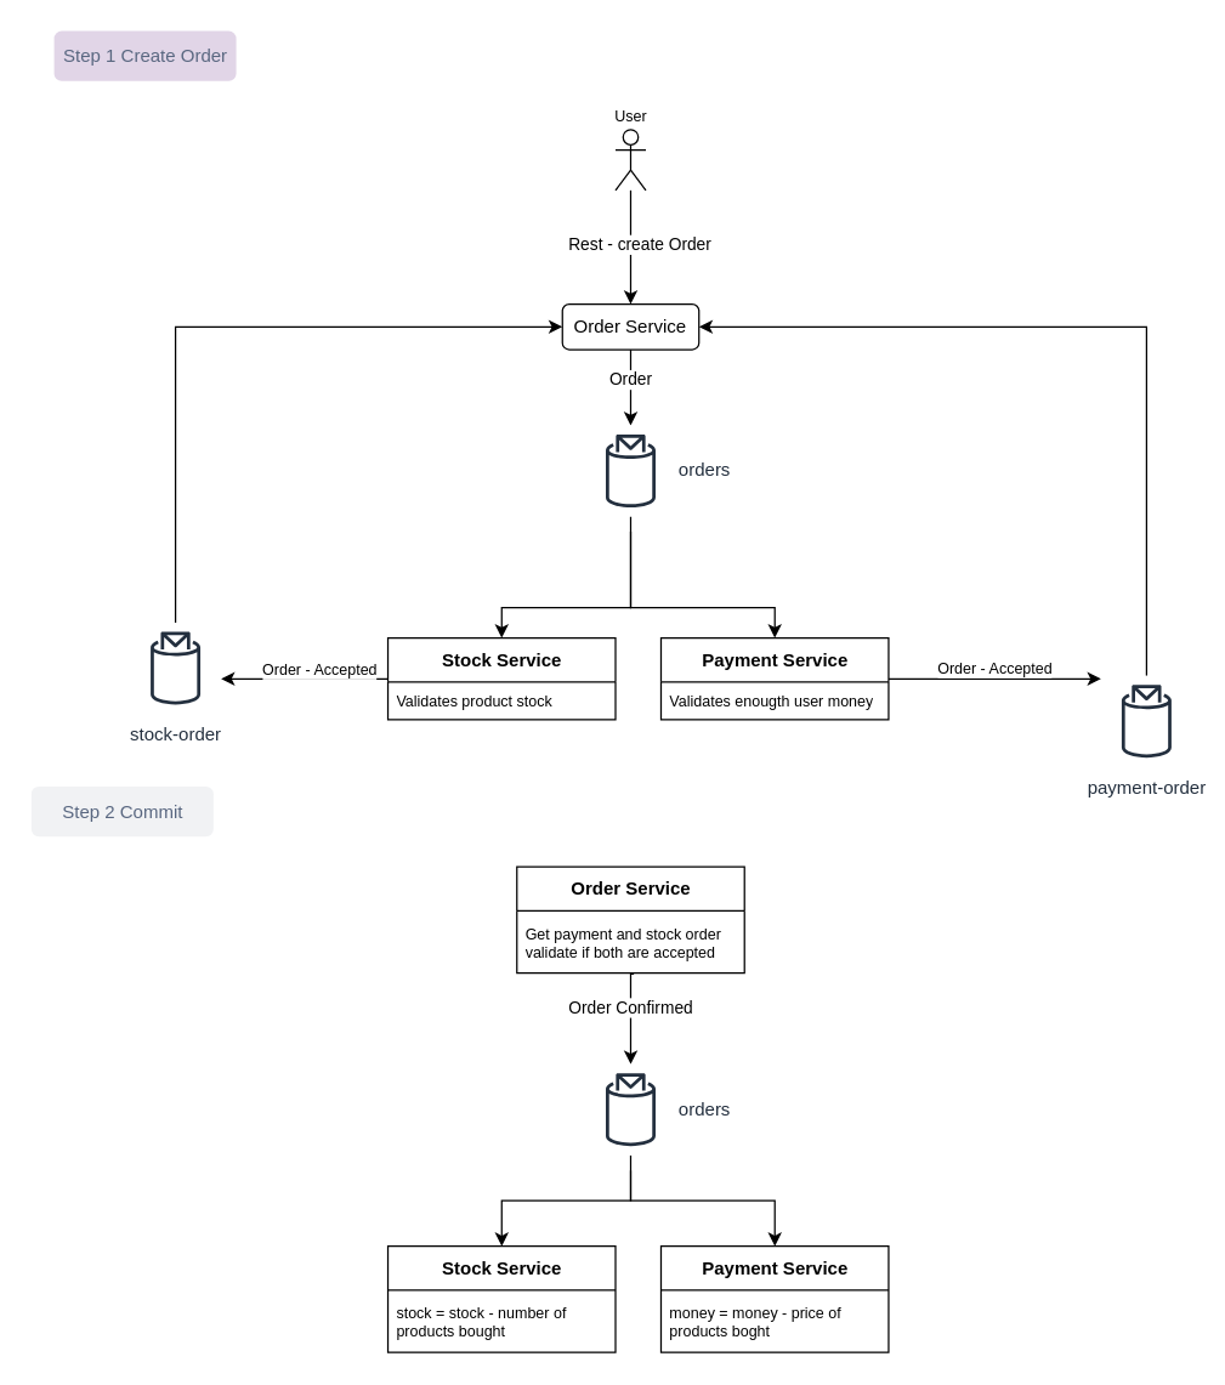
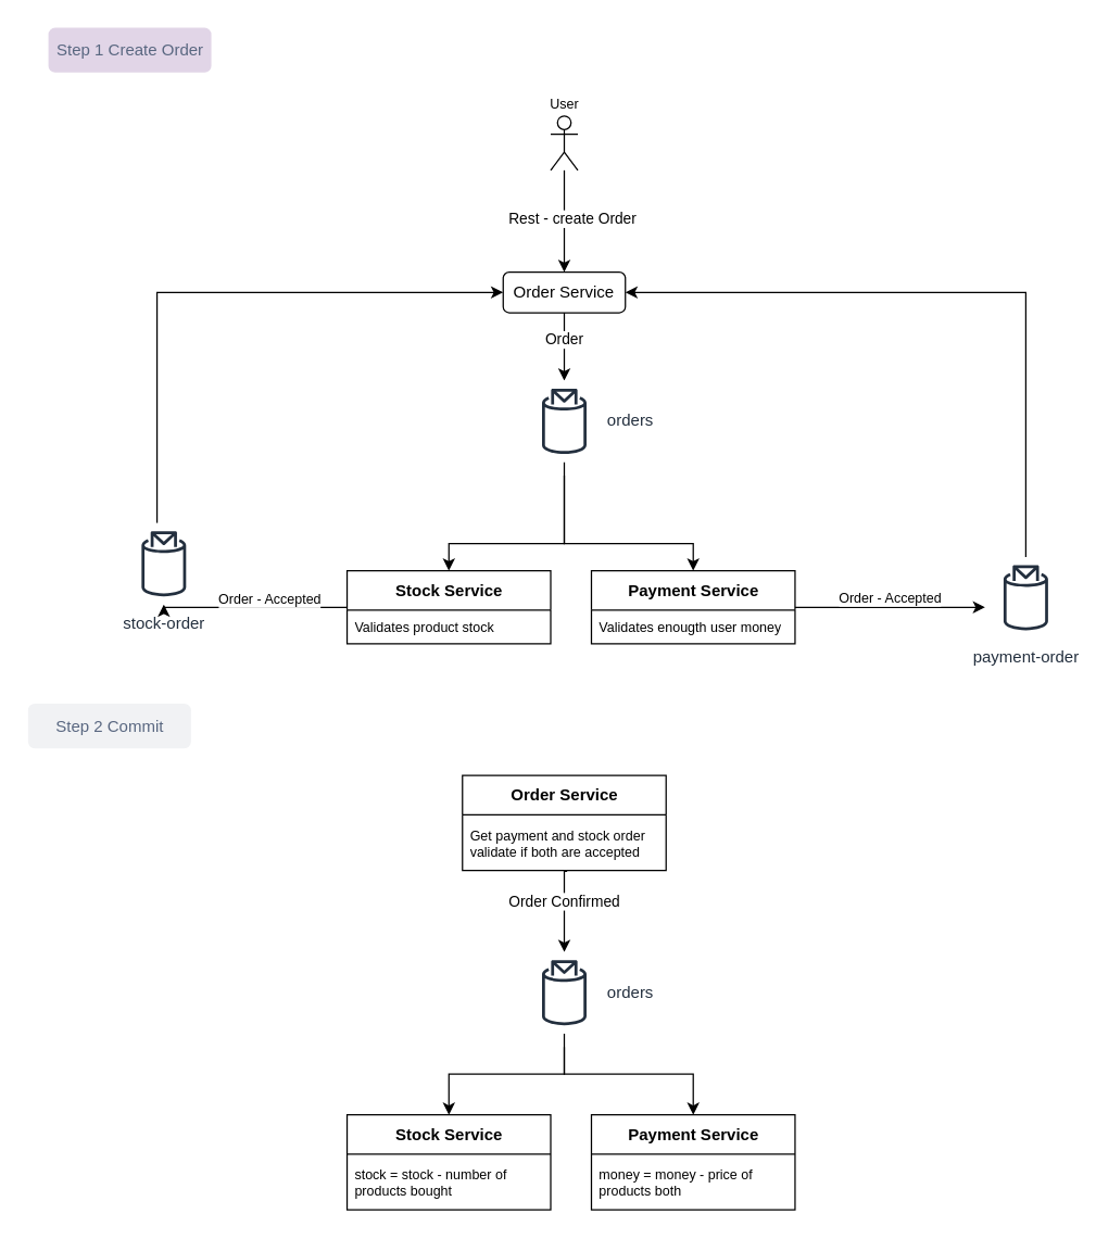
- <mxCell id="17" value="stock-order" style="sketch=0;outlineConnect=0;fontColor=#232F3E;gradientColor=none;strokeColor=#232F3E;fillColor=#ffffff;dashed=0;verticalLabelPosition=bottom;verticalAlign=top;align=center;html=1;fontSize=12;fontStyle=0;aspect=fixed;shape=mxgraph.aws4.resourceIcon;resIcon=mxgraph.aws4.topic_2;labelPosition=center;" parent="1" vertex="1"><mxGeometry x="85" y="410" width="60" height="60" as="geometry" /></mxCell>
+ <mxCell id="17" value="stock-order" style="sketch=0;outlineConnect=0;fontColor=#232F3E;gradientColor=none;strokeColor=#232F3E;fillColor=#ffffff;dashed=0;verticalLabelPosition=bottom;verticalAlign=top;align=center;html=1;fontSize=12;fontStyle=0;aspect=fixed;shape=mxgraph.aws4.resourceIcon;resIcon=mxgraph.aws4.topic_2;labelPosition=center;" parent="1" vertex="1"><mxGeometry x="90" y="385" width="60" height="60" as="geometry" /></mxCell>
- <mxCell id="20" value="payment-order" style="sketch=0;outlineConnect=0;fontColor=#232F3E;gradientColor=none;strokeColor=#232F3E;fillColor=#ffffff;dashed=0;verticalLabelPosition=bottom;verticalAlign=top;align=center;html=1;fontSize=12;fontStyle=0;aspect=fixed;shape=mxgraph.aws4.resourceIcon;resIcon=mxgraph.aws4.topic_2;labelPosition=center;" parent="1" vertex="1"><mxGeometry x="725" y="445" width="60" height="60" as="geometry" /></mxCell>
+ <mxCell id="20" value="payment-order" style="sketch=0;outlineConnect=0;fontColor=#232F3E;gradientColor=none;strokeColor=#232F3E;fillColor=#ffffff;dashed=0;verticalLabelPosition=bottom;verticalAlign=top;align=center;html=1;fontSize=12;fontStyle=0;aspect=fixed;shape=mxgraph.aws4.resourceIcon;resIcon=mxgraph.aws4.topic_2;labelPosition=center;" parent="1" vertex="1"><mxGeometry x="725" y="410" width="60" height="60" as="geometry" /></mxCell>
- <mxCell id="27" value="money = money - price of products boght&amp;nbsp;" style="text;html=1;strokeColor=none;fillColor=none;align=left;verticalAlign=middle;spacingLeft=4;spacingRight=4;overflow=hidden;rotatable=0;points=[[0,0.5],[1,0.5]];portConstraint=eastwest;fontSize=10;whiteSpace=wrap;" parent="26" vertex="1"><mxGeometry y="29" width="150" height="41" as="geometry" /></mxCell>
+ <mxCell id="27" value="money = money - price of products both&amp;nbsp;" style="text;html=1;strokeColor=none;fillColor=none;align=left;verticalAlign=middle;spacingLeft=4;spacingRight=4;overflow=hidden;rotatable=0;points=[[0,0.5],[1,0.5]];portConstraint=eastwest;fontSize=10;whiteSpace=wrap;" parent="26" vertex="1"><mxGeometry y="29" width="150" height="41" as="geometry" /></mxCell>
